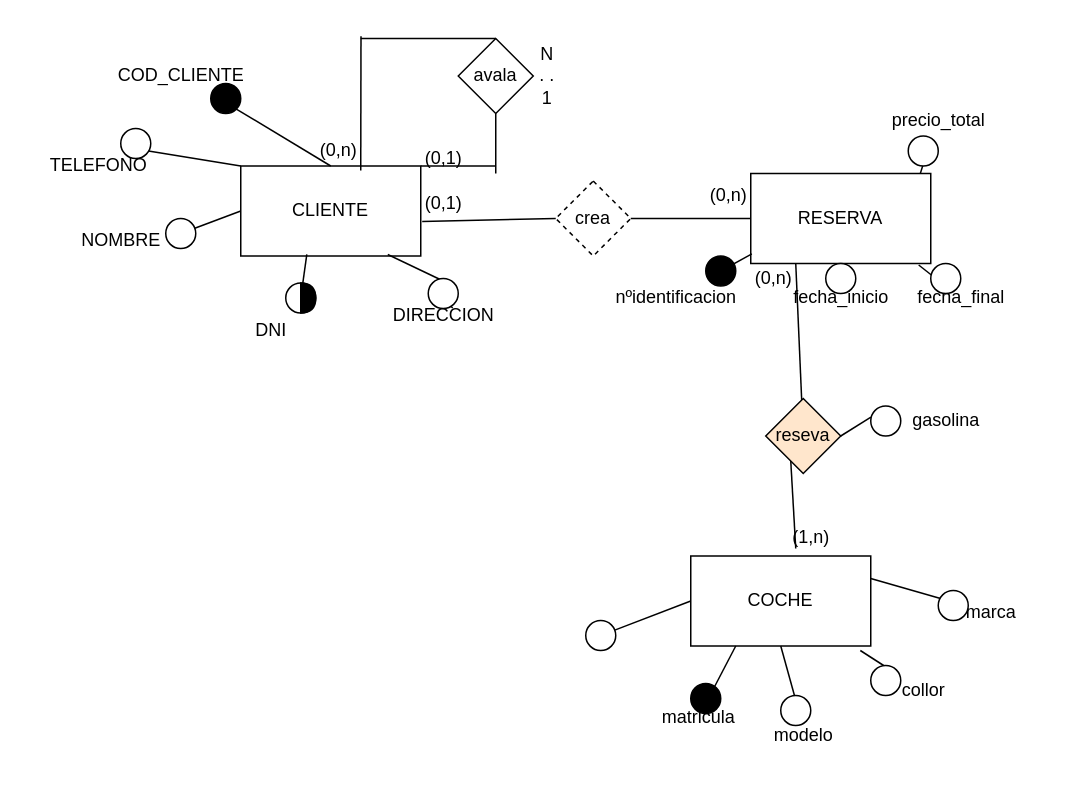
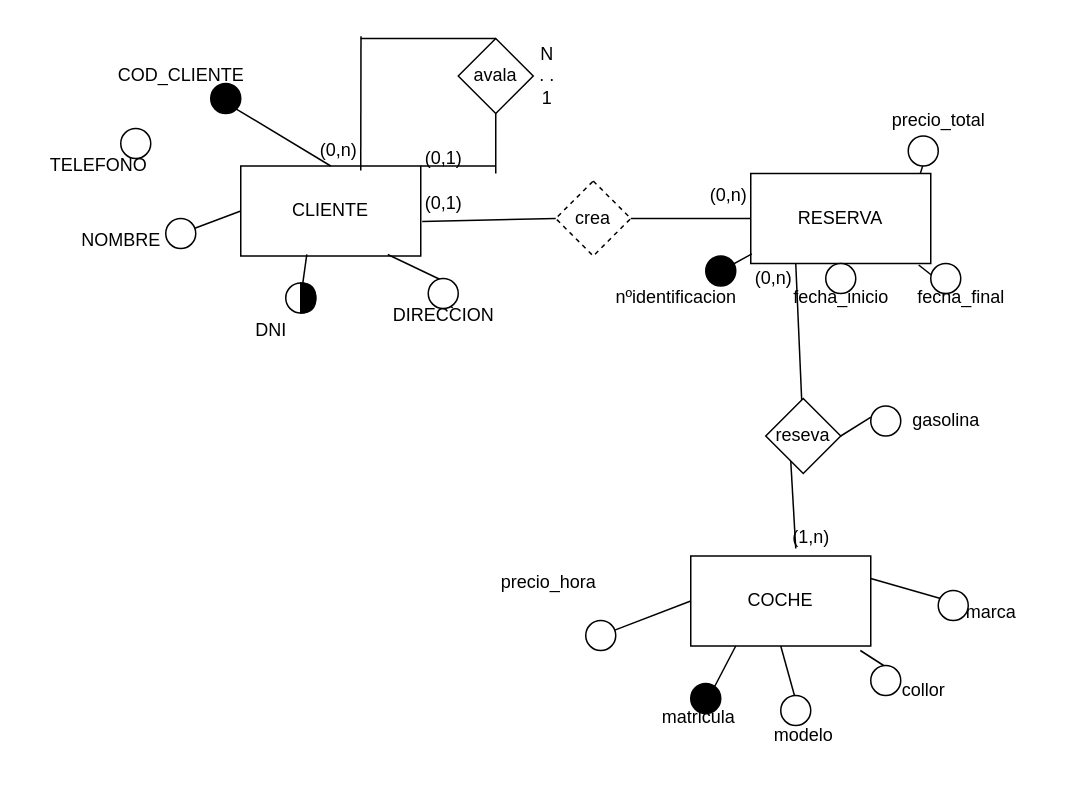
- <mxCell id="16" value="" style="endArrow=none;html=1;rounded=0;entryX=0;entryY=0;entryDx=0;entryDy=0;exitX=0.667;exitY=0.067;exitDx=0;exitDy=0;exitPerimeter=0;" edge="1" parent="1" source="12" target="2"><mxGeometry width="50" height="50" relative="1" as="geometry"><mxPoint x="330" y="185" as="sourcePoint" /><mxPoint x="380" y="135" as="targetPoint" /></mxGeometry></mxCell>
- <mxCell id="57" value="reseva" style="rhombus;whiteSpace=wrap;html=1;fillColor=#ffe6cc;" vertex="1" parent="1"><mxGeometry x="510" y="265" width="50" height="50" as="geometry" /></mxCell>
+ <mxCell id="57" value="reseva" style="rhombus;whiteSpace=wrap;html=1;" vertex="1" parent="1"><mxGeometry x="510" y="265" width="50" height="50" as="geometry" /></mxCell>
+ <mxCell id="52" value="precio_hora" style="text;html=1;align=center;verticalAlign=middle;resizable=0;points=[];autosize=1;strokeColor=none;fillColor=none;" vertex="1" parent="1"><mxGeometry x="320" y="373" width="90" height="30" as="geometry" /></mxCell>
